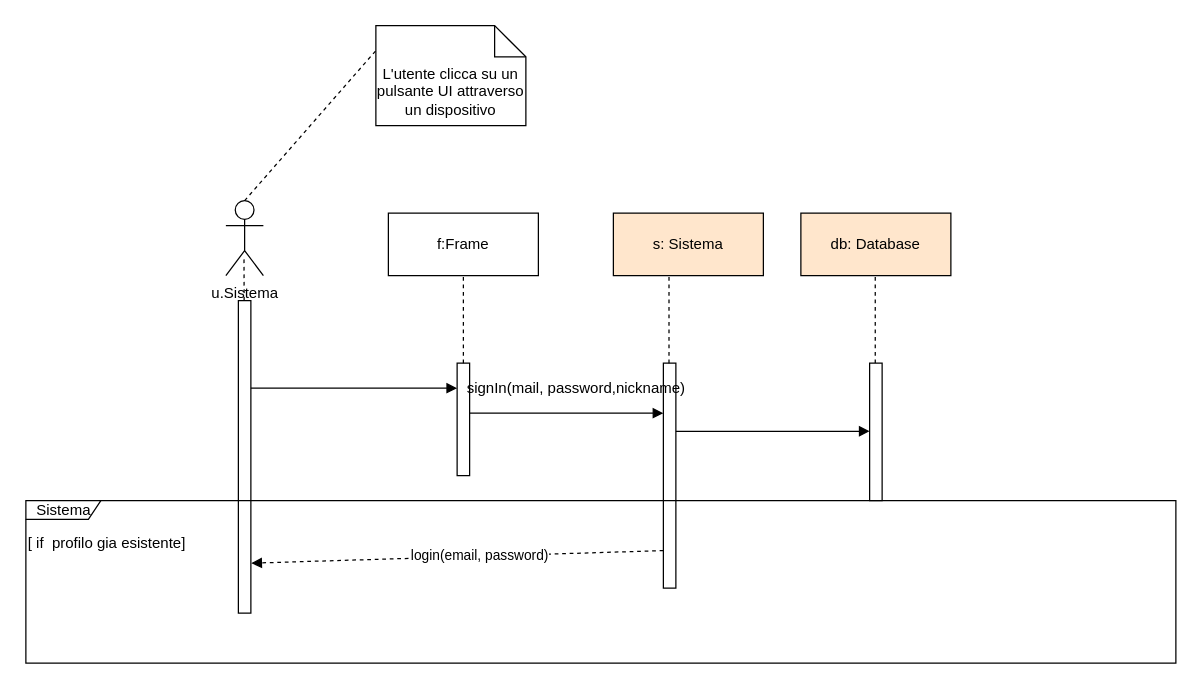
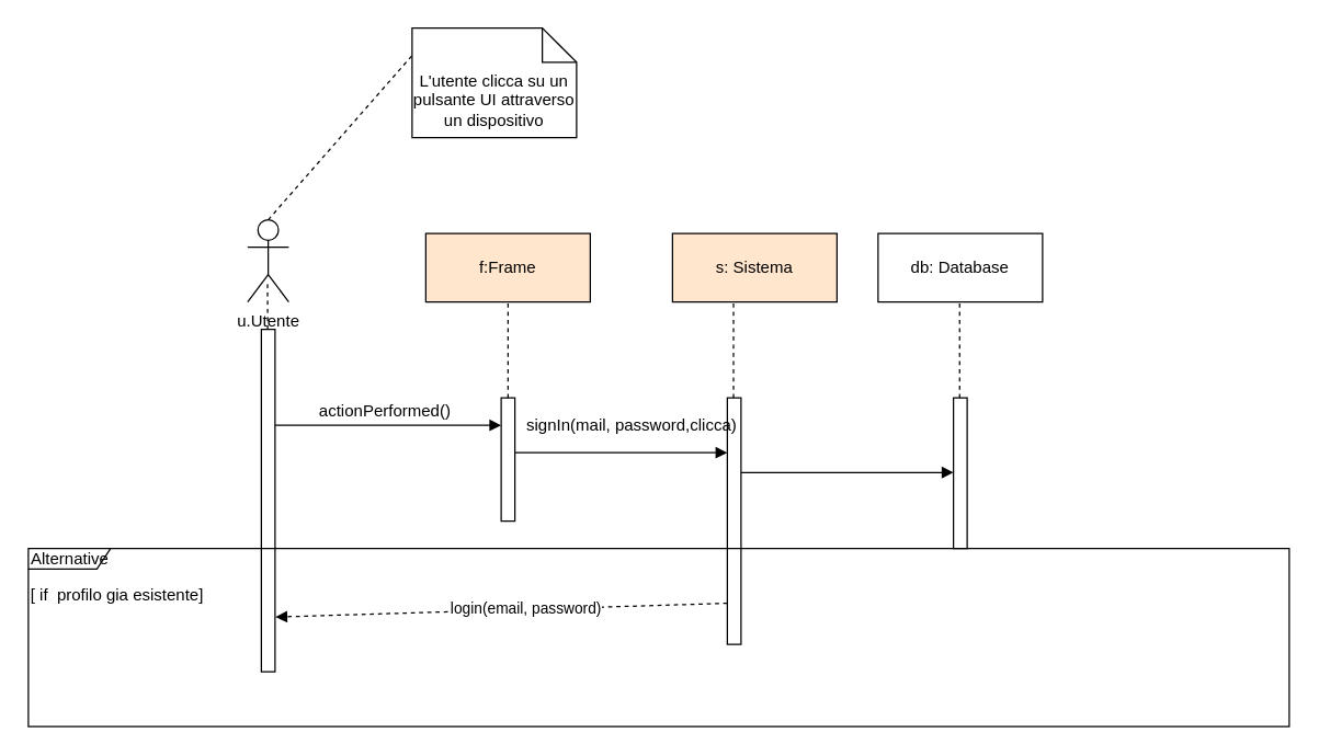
- <mxCell id="5" value="f:Frame" style="rounded=0;whiteSpace=wrap;html=1;" parent="1" vertex="1"><mxGeometry x="310" y="170" width="120" height="50" as="geometry" /></mxCell>
+ <mxCell id="5" value="f:Frame" style="rounded=0;whiteSpace=wrap;html=1;fillColor=#ffe6cc;" parent="1" vertex="1"><mxGeometry x="310" y="170" width="120" height="50" as="geometry" /></mxCell>
- <mxCell id="7" value="db: Database" style="rounded=0;whiteSpace=wrap;html=1;fillColor=#ffe6cc;" parent="1" vertex="1"><mxGeometry x="640" y="170" width="120" height="50" as="geometry" /></mxCell>
+ <mxCell id="7" value="db: Database" style="rounded=0;whiteSpace=wrap;html=1;" parent="1" vertex="1"><mxGeometry x="640" y="170" width="120" height="50" as="geometry" /></mxCell>
- <mxCell id="3" value="u.Sistema" style="shape=umlActor;verticalLabelPosition=bottom;verticalAlign=top;html=1;outlineConnect=0;" parent="1" vertex="1"><mxGeometry x="180" y="160" width="30" height="60" as="geometry" /></mxCell>
+ <mxCell id="3" value="u.Utente" style="shape=umlActor;verticalLabelPosition=bottom;verticalAlign=top;html=1;outlineConnect=0;" parent="1" vertex="1"><mxGeometry x="180" y="160" width="30" height="60" as="geometry" /></mxCell>
+ <mxCell id="16" value="actionPerformed()" style="text;html=1;align=center;verticalAlign=middle;resizable=0;points=[];autosize=1;strokeColor=none;fillColor=none;" parent="1" vertex="1"><mxGeometry x="225" y="290" width="110" height="20" as="geometry" /></mxCell>
- <mxCell id="18" value="signIn(mail, password,nickname)" style="text;html=1;align=center;verticalAlign=middle;resizable=0;points=[];autosize=1;strokeColor=none;fillColor=none;" parent="1" vertex="1"><mxGeometry x="365" y="300" width="190" height="20" as="geometry" /></mxCell>
+ <mxCell id="18" value="signIn(mail, password,clicca)" style="text;html=1;align=center;verticalAlign=middle;resizable=0;points=[];autosize=1;strokeColor=none;fillColor=none;" parent="1" vertex="1"><mxGeometry x="365" y="300" width="190" height="20" as="geometry" /></mxCell>
- <mxCell id="21" value="Sistema" style="shape=umlFrame;tabWidth=110;tabHeight=30;tabPosition=left;html=1;boundedLbl=1;labelInHeader=1;width=60;height=15;" vertex="1" parent="1"><mxGeometry x="20" y="400" width="920" height="130" as="geometry" /></mxCell>
+ <mxCell id="21" value="Alternative" style="shape=umlFrame;tabWidth=110;tabHeight=30;tabPosition=left;html=1;boundedLbl=1;labelInHeader=1;width=60;height=15;" vertex="1" parent="1"><mxGeometry x="20" y="400" width="920" height="130" as="geometry" /></mxCell>
